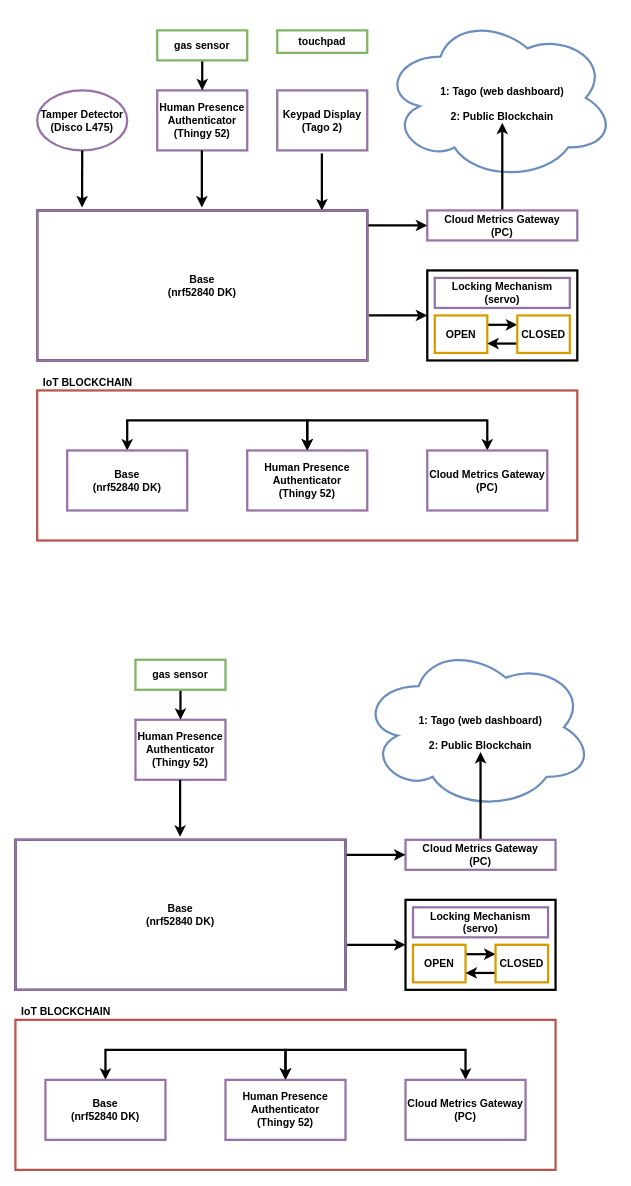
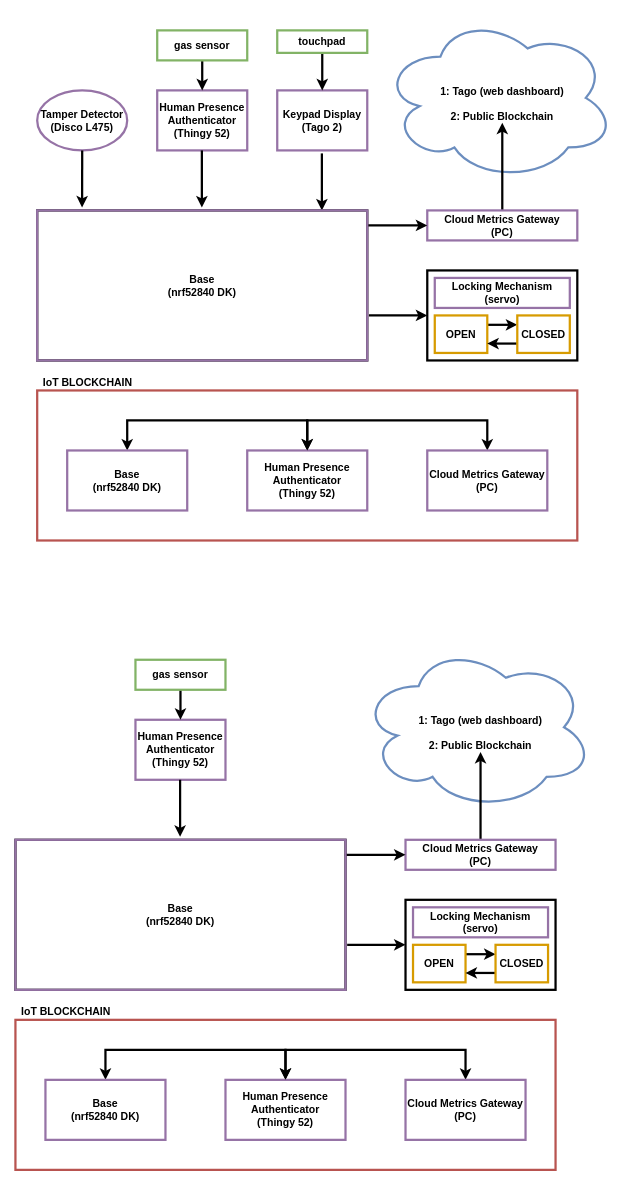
+ <mxCell id="21" style="edgeStyle=orthogonalEdgeStyle;rounded=0;orthogonalLoop=1;jettySize=auto;html=1;exitX=0.5;exitY=1;exitDx=0;exitDy=0;entryX=0.5;entryY=0;entryDx=0;entryDy=0;strokeWidth=3;fontSize=14;fontStyle=1" parent="1" source="22" target="11" edge="1"><mxGeometry relative="1" as="geometry" /></mxCell>
